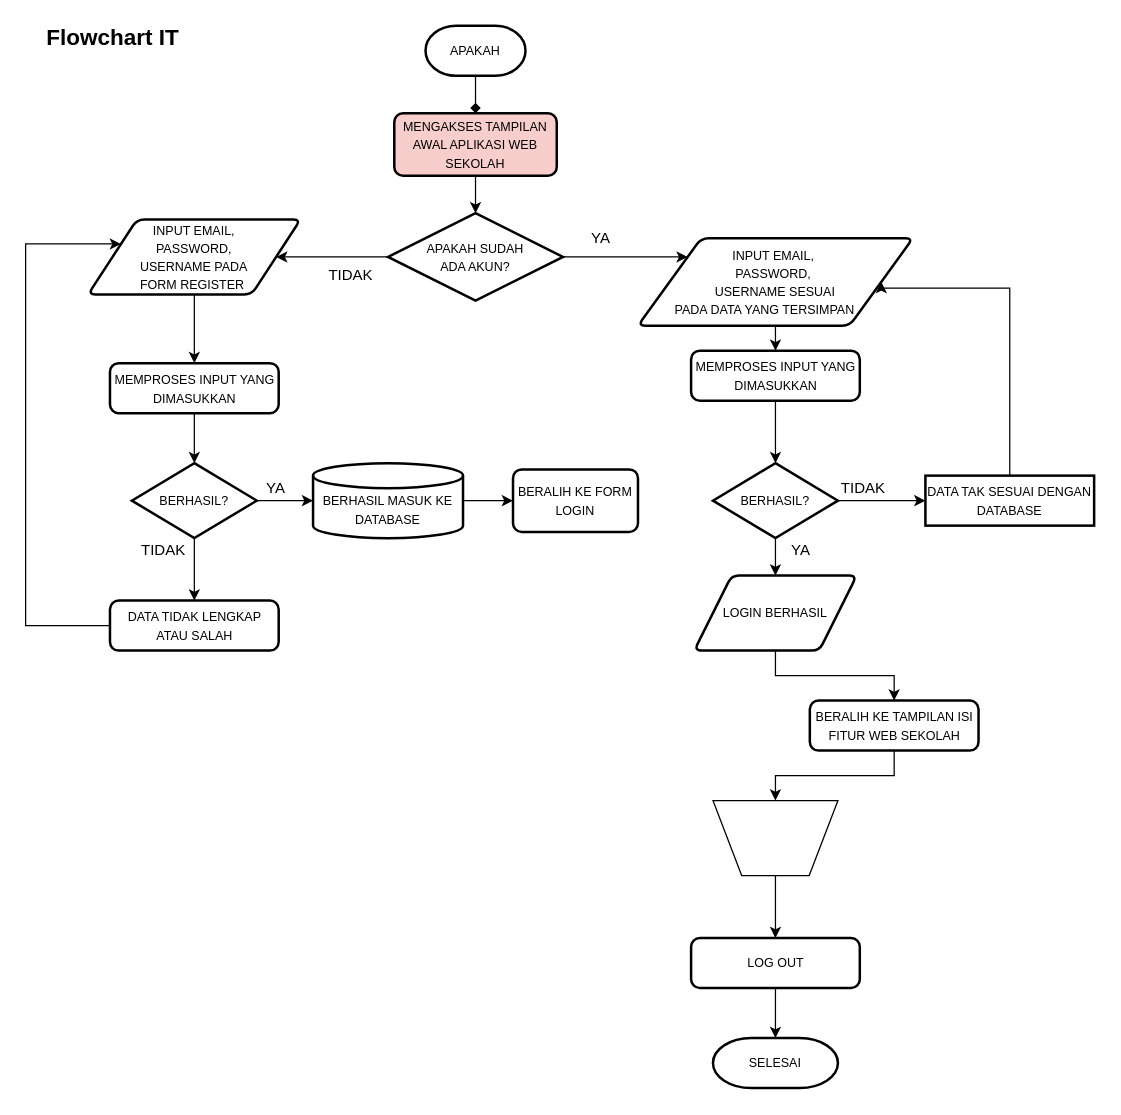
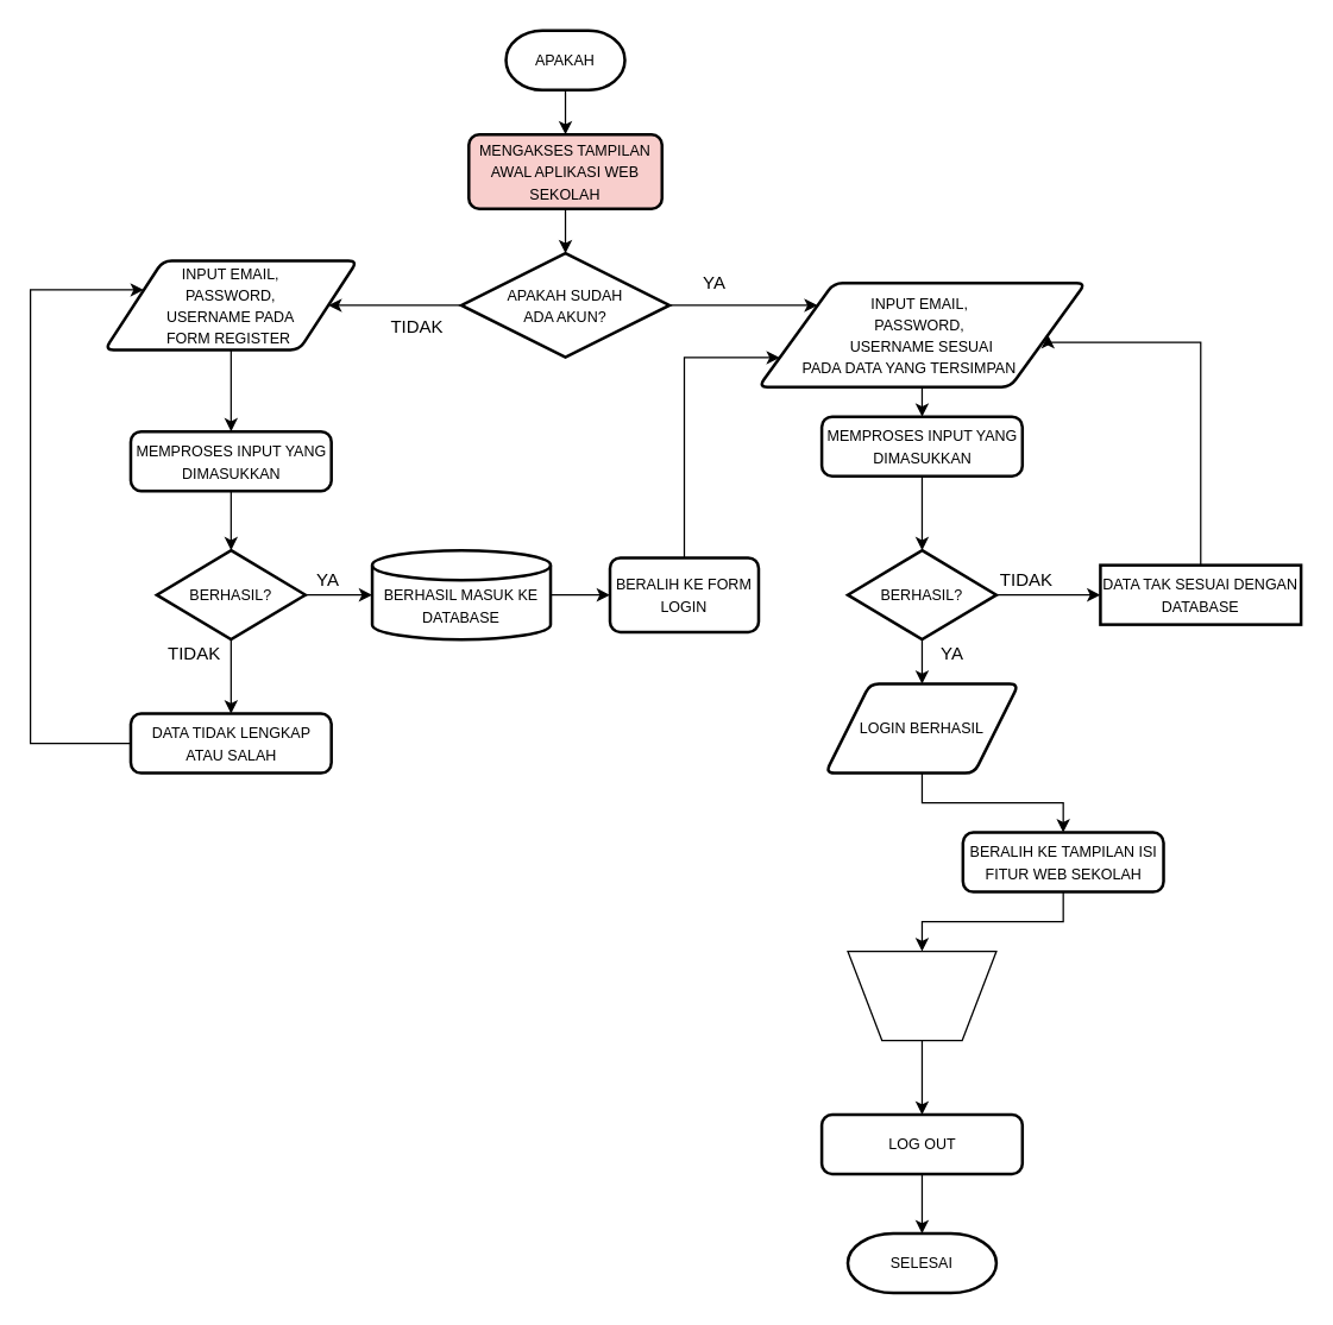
- <mxCell id="38" value="&lt;font style=&quot;font-size: 18px&quot;&gt;&lt;b&gt;Flowchart IT&lt;/b&gt;&lt;/font&gt;" style="text;html=1;strokeColor=none;fillColor=none;align=center;verticalAlign=middle;whiteSpace=wrap;rounded=0;" vertex="1" parent="1"><mxGeometry x="30" y="20" width="120" height="20" as="geometry" /></mxCell>
- <mxCell id="2" style="edgeStyle=orthogonalEdgeStyle;rounded=0;orthogonalLoop=1;jettySize=auto;html=1;exitX=0.5;exitY=1;exitDx=0;exitDy=0;exitPerimeter=0;endArrow=diamond;" edge="1" parent="1" source="3" target="5"><mxGeometry relative="1" as="geometry" /></mxCell>
+ <mxCell id="2" style="edgeStyle=orthogonalEdgeStyle;rounded=0;orthogonalLoop=1;jettySize=auto;html=1;exitX=0.5;exitY=1;exitDx=0;exitDy=0;exitPerimeter=0;" edge="1" parent="1" source="3" target="5"><mxGeometry relative="1" as="geometry" /></mxCell>
+ <mxCell id="33" style="edgeStyle=orthogonalEdgeStyle;rounded=0;orthogonalLoop=1;jettySize=auto;html=1;exitX=0.5;exitY=0;exitDx=0;exitDy=0;entryX=0;entryY=0.75;entryDx=0;entryDy=0;" edge="1" parent="1" source="34" target="16"><mxGeometry relative="1" as="geometry"><Array as="points"><mxPoint x="460" y="240" /></Array></mxGeometry></mxCell>
